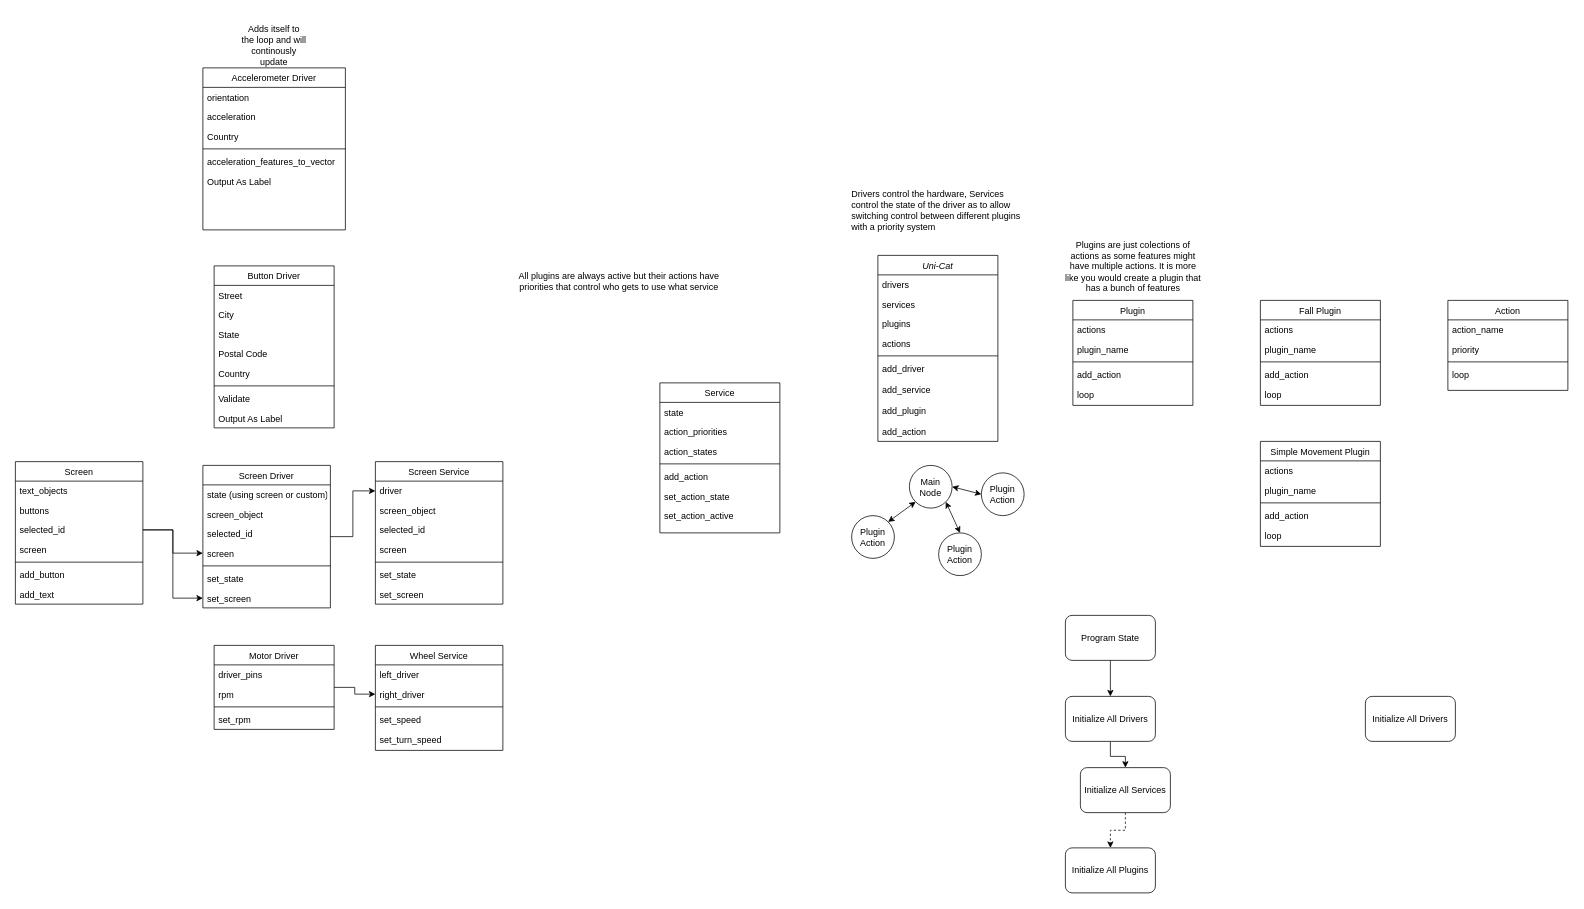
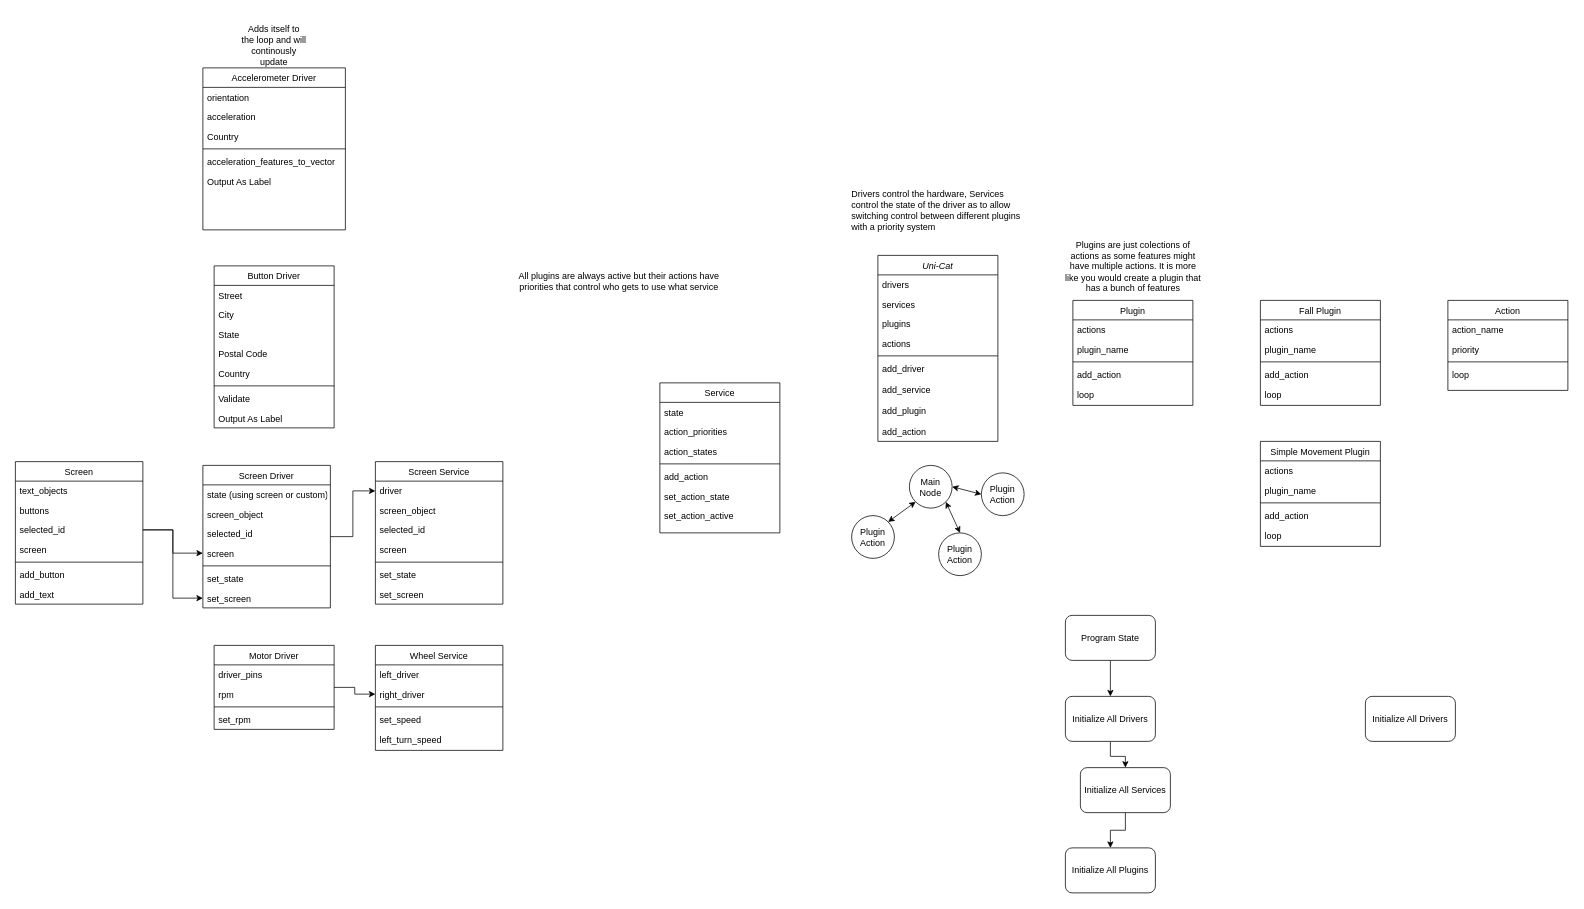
- <mxCell id="90" value="set_turn_speed" style="text;align=left;verticalAlign=top;spacingLeft=4;spacingRight=4;overflow=hidden;rotatable=0;points=[[0,0.5],[1,0.5]];portConstraint=eastwest;" vertex="1" parent="85"><mxGeometry y="112" width="170" height="26" as="geometry" /></mxCell>
+ <mxCell id="90" value="left_turn_speed" style="text;align=left;verticalAlign=top;spacingLeft=4;spacingRight=4;overflow=hidden;rotatable=0;points=[[0,0.5],[1,0.5]];portConstraint=eastwest;" vertex="1" parent="85"><mxGeometry y="112" width="170" height="26" as="geometry" /></mxCell>
- <mxCell id="107" style="edgeStyle=orthogonalEdgeStyle;rounded=0;orthogonalLoop=1;jettySize=auto;html=1;exitX=0.5;exitY=1;exitDx=0;exitDy=0;entryX=0.5;entryY=0;entryDx=0;entryDy=0;dashed=1;" edge="1" parent="1" source="108" target="115"><mxGeometry relative="1" as="geometry" /></mxCell>
+ <mxCell id="107" style="edgeStyle=orthogonalEdgeStyle;rounded=0;orthogonalLoop=1;jettySize=auto;html=1;exitX=0.5;exitY=1;exitDx=0;exitDy=0;entryX=0.5;entryY=0;entryDx=0;entryDy=0;" edge="1" parent="1" source="108" target="115"><mxGeometry relative="1" as="geometry" /></mxCell>
